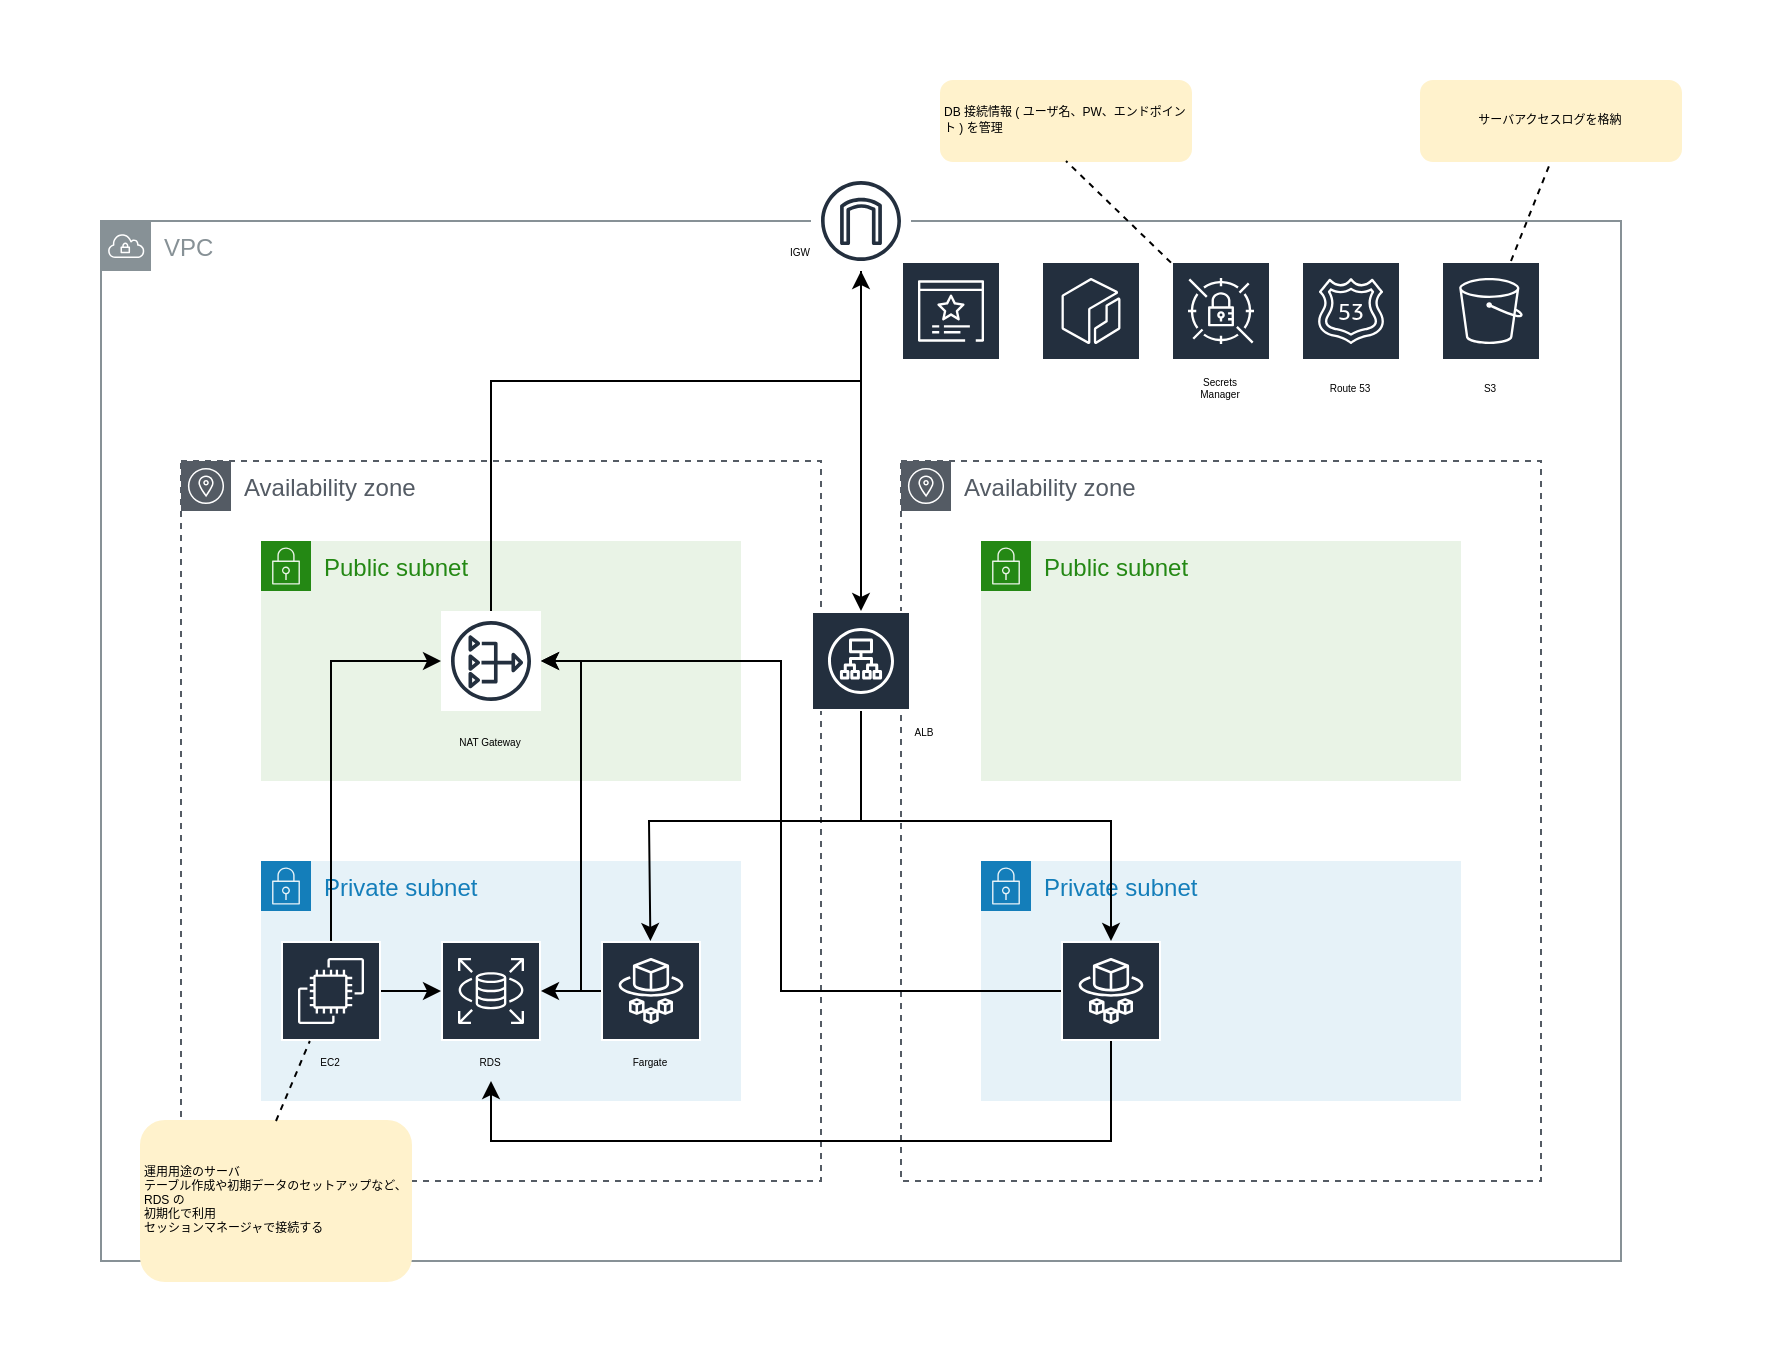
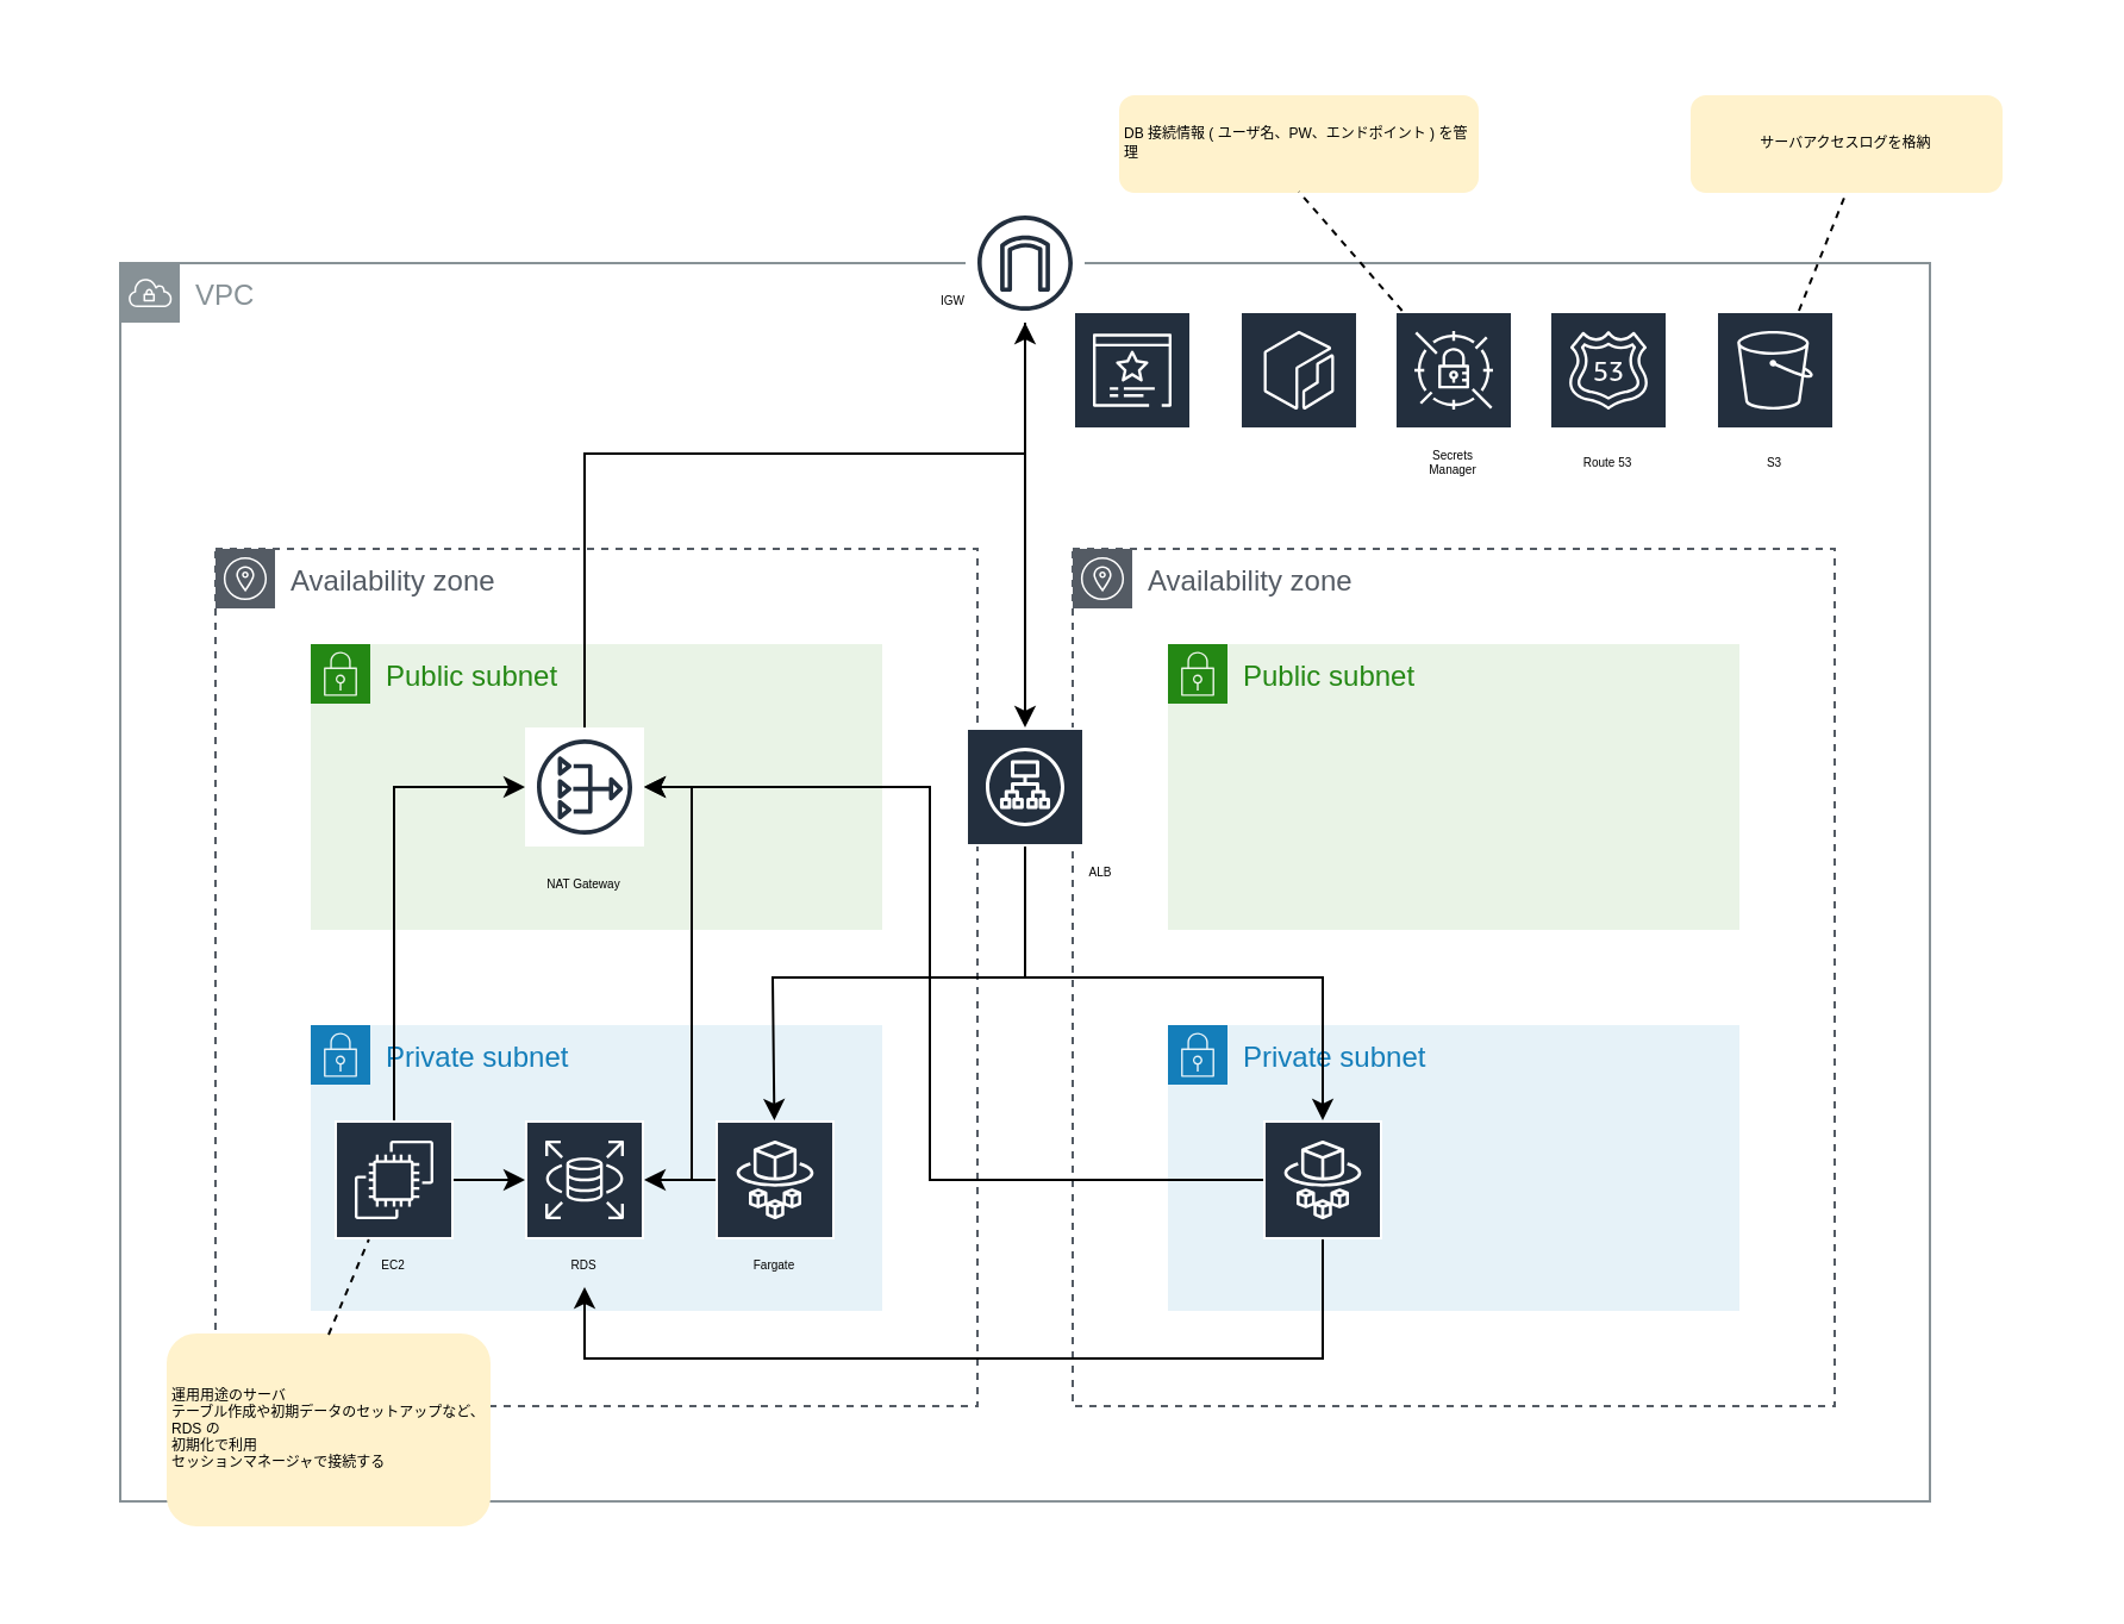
- <mxCell id="38" value="&lt;span style=&quot;font-size: 6px&quot;&gt;DB 接続情報 ( ユーザ名、PW、エンドポイント ) を管理&lt;br&gt;&lt;/span&gt;" style="rounded=1;whiteSpace=wrap;html=1;fontSize=5;align=left;fillColor=#fff2cc;strokeColor=#FFF2CC;" parent="1" vertex="1"><mxGeometry x="470" y="40" width="125" height="40" as="geometry" /></mxCell>
+ <mxCell id="38" value="&lt;span style=&quot;font-size: 6px&quot;&gt;DB 接続情報 ( ユーザ名、PW、エンドポイント ) を管理&lt;br&gt;&lt;/span&gt;" style="rounded=1;whiteSpace=wrap;html=1;fontSize=5;align=left;fillColor=#fff2cc;strokeColor=#FFF2CC;" parent="1" vertex="1"><mxGeometry x="470" y="40" width="150" height="40" as="geometry" /></mxCell>
